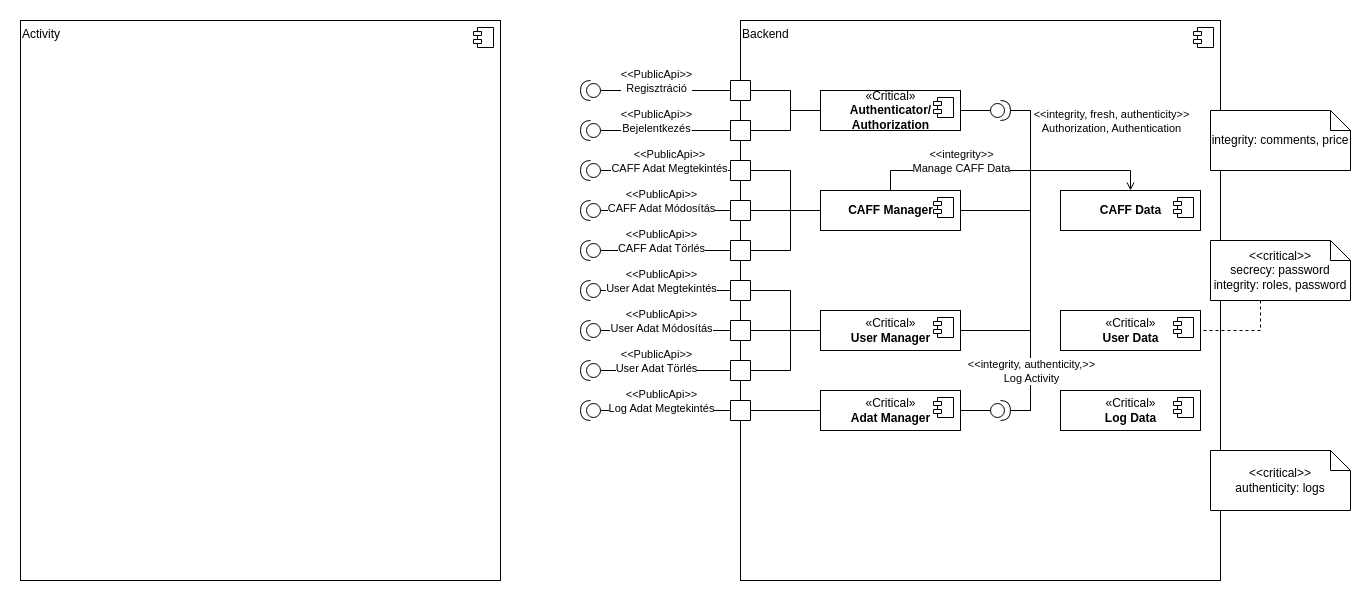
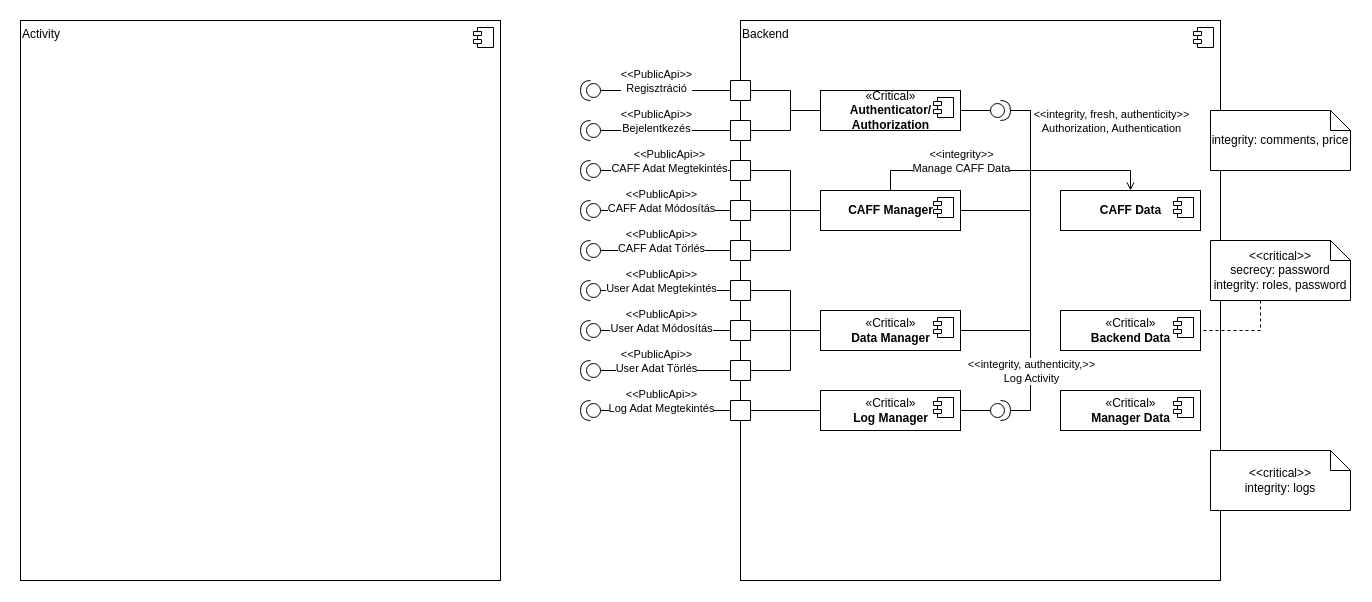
- <mxCell id="63" value="«Critical»&lt;br&gt;&lt;b&gt;User Manager&lt;/b&gt;" style="html=1;dropTarget=0;" vertex="1" parent="1"><mxGeometry x="820" y="310" width="140" height="40" as="geometry" /></mxCell>
+ <mxCell id="63" value="«Critical»&lt;br&gt;&lt;b&gt;Data Manager&lt;/b&gt;" style="html=1;dropTarget=0;" vertex="1" parent="1"><mxGeometry x="820" y="310" width="140" height="40" as="geometry" /></mxCell>
- <mxCell id="70" value="«Critical»&lt;br&gt;&lt;b&gt;User Data&lt;/b&gt;" style="html=1;dropTarget=0;" vertex="1" parent="1"><mxGeometry x="1060" y="310" width="140" height="40" as="geometry" /></mxCell>
+ <mxCell id="70" value="«Critical»&lt;br&gt;&lt;b&gt;Backend Data&lt;/b&gt;" style="html=1;dropTarget=0;" vertex="1" parent="1"><mxGeometry x="1060" y="310" width="140" height="40" as="geometry" /></mxCell>
- <mxCell id="66" value="«Critical»&lt;br&gt;&lt;b&gt;Adat Manager&lt;/b&gt;" style="html=1;dropTarget=0;" vertex="1" parent="1"><mxGeometry x="820" y="390" width="140" height="40" as="geometry" /></mxCell>
+ <mxCell id="66" value="«Critical»&lt;br&gt;&lt;b&gt;Log Manager&lt;/b&gt;" style="html=1;dropTarget=0;" vertex="1" parent="1"><mxGeometry x="820" y="390" width="140" height="40" as="geometry" /></mxCell>
- <mxCell id="72" value="«Critical»&lt;br&gt;&lt;b&gt;Log Data&lt;/b&gt;" style="html=1;dropTarget=0;" vertex="1" parent="1"><mxGeometry x="1060" y="390" width="140" height="40" as="geometry" /></mxCell>
+ <mxCell id="72" value="«Critical»&lt;br&gt;&lt;b&gt;Manager Data&lt;/b&gt;" style="html=1;dropTarget=0;" vertex="1" parent="1"><mxGeometry x="1060" y="390" width="140" height="40" as="geometry" /></mxCell>
- <mxCell id="80" value="&amp;lt;&amp;lt;critical&amp;gt;&amp;gt;&lt;br&gt;authenticity: logs" style="shape=note;size=20;whiteSpace=wrap;html=1;" vertex="1" parent="1"><mxGeometry x="1210" y="450" width="140" height="60" as="geometry" /></mxCell>
+ <mxCell id="80" value="&amp;lt;&amp;lt;critical&amp;gt;&amp;gt;&lt;br&gt;integrity: logs" style="shape=note;size=20;whiteSpace=wrap;html=1;" vertex="1" parent="1"><mxGeometry x="1210" y="450" width="140" height="60" as="geometry" /></mxCell>
